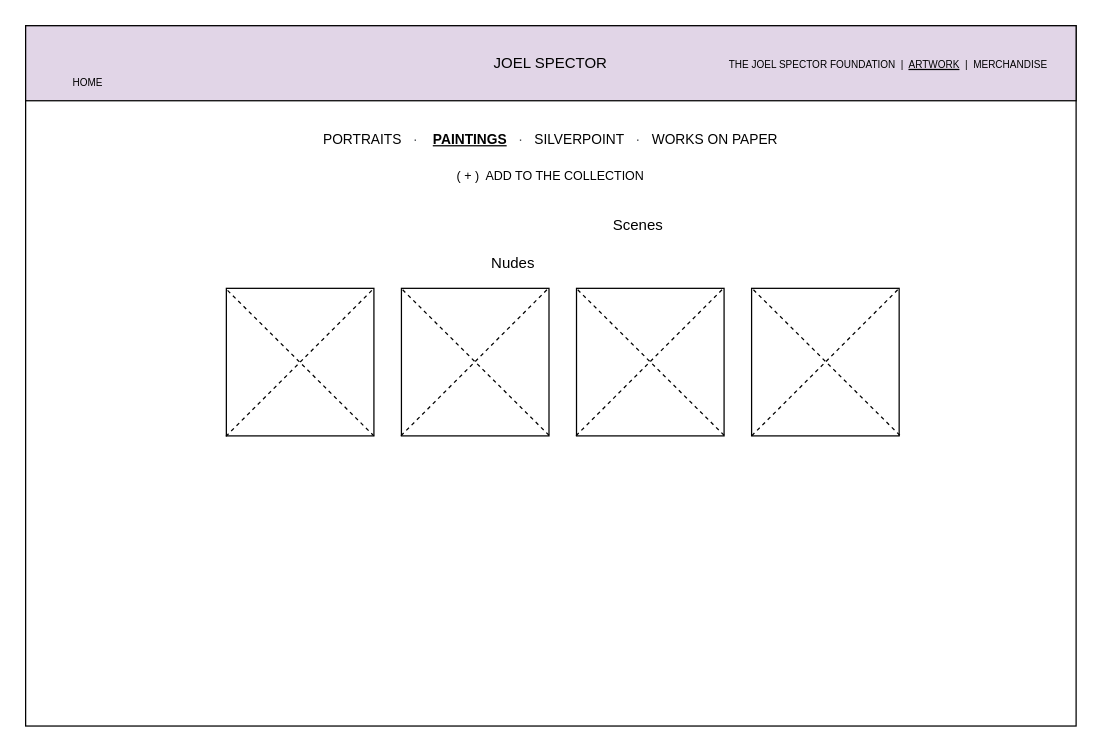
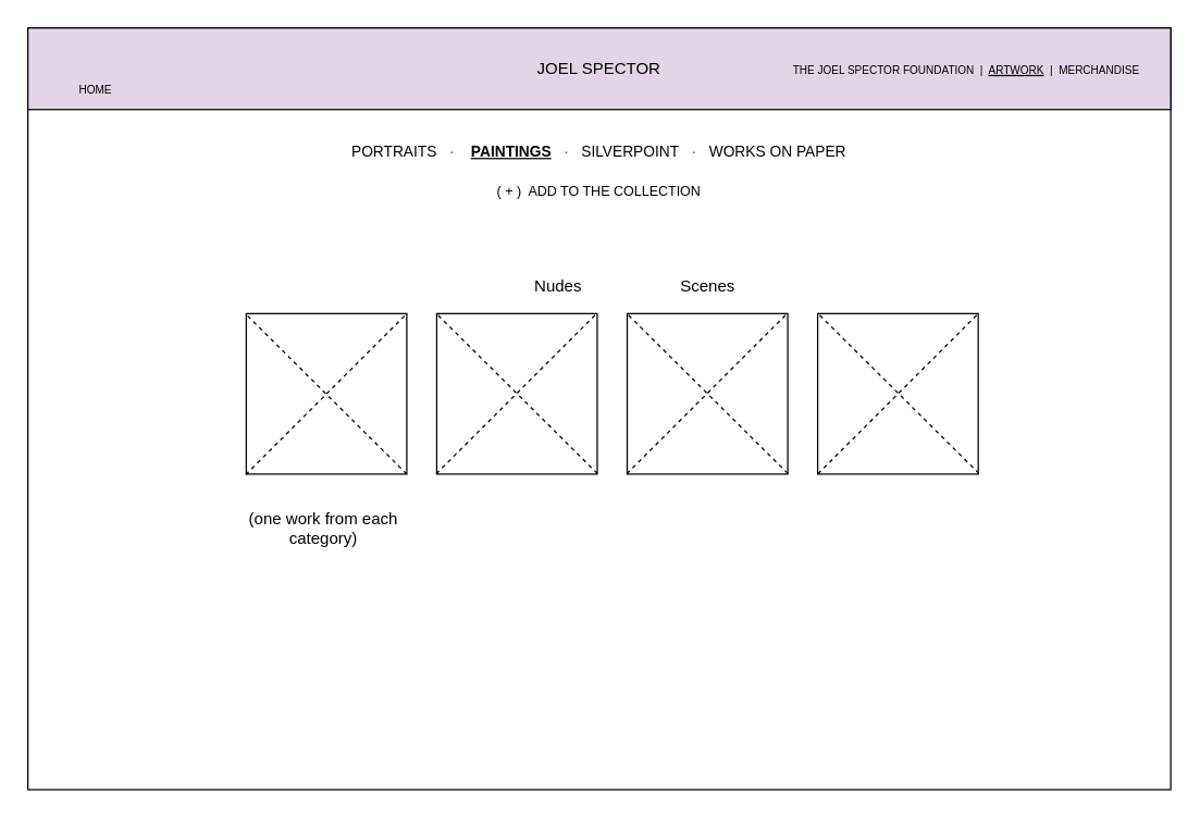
- <mxCell id="15" value="Scenes" style="text;html=1;strokeColor=none;fillColor=none;align=center;verticalAlign=middle;whiteSpace=wrap;rounded=0;" vertex="1" parent="1"><mxGeometry x="489.5" y="170" width="40" height="20" as="geometry" /></mxCell>
+ <mxCell id="15" value="Scenes" style="text;html=1;strokeColor=none;fillColor=none;align=center;verticalAlign=middle;whiteSpace=wrap;rounded=0;" vertex="1" parent="1"><mxGeometry x="499.5" y="200" width="40" height="20" as="geometry" /></mxCell>
+ <mxCell id="10" value="(one work from each category)" style="text;html=1;strokeColor=none;fillColor=none;align=center;verticalAlign=middle;whiteSpace=wrap;rounded=0;" vertex="1" parent="1"><mxGeometry x="180" y="360" width="115" height="56" as="geometry" /></mxCell>
